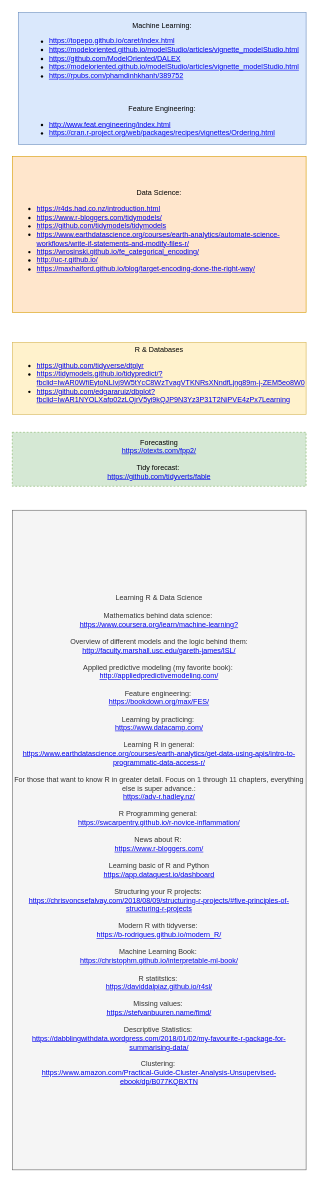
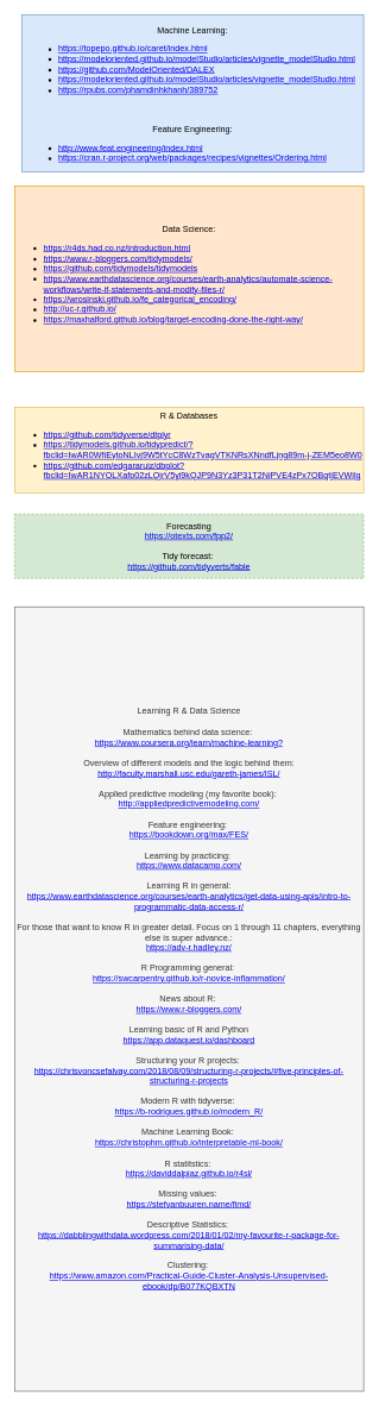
- <mxCell id="3" value="&lt;span style=&quot;white-space: normal&quot;&gt;R &amp;amp; Databases&lt;/span&gt;&lt;br style=&quot;white-space: normal&quot;&gt;&lt;div style=&quot;text-align: left&quot;&gt;&lt;ul&gt;&lt;li&gt;&lt;a href=&quot;https://github.com/tidyverse/dtplyr&quot;&gt;https://github.com/tidyverse/dtplyr&lt;/a&gt;&lt;/li&gt;&lt;li&gt;&lt;a href=&quot;https://tidymodels.github.io/tidypredict/?fbclid=IwAR0WfiEytoNLIvj9W5tYcC8WzTvagVTKNRsXNndfLjng89m-j-ZEM5eo8W0&quot;&gt;https://tidymodels.github.io/tidypredict/?fbclid=IwAR0WfiEytoNLIvj9W5tYcC8WzTvagVTKNRsXNndfLjng89m-j-ZEM5eo8W0&lt;/a&gt;&lt;/li&gt;&lt;li&gt;&lt;a href=&quot;https://github.com/edgararuiz/dbplot?fbclid=IwAR1NYOLXafp02zLQjrV5yi9kQJP9N3Yz3P31T2NiPVE4zPx7OBqtjEVWilg&quot;&gt;&lt;a href=&quot;https://github.com/edgararuiz/dbplot?fbclid=IwAR1NYOLXafp02zLQjrV5yi9kQJP9N3Yz3P31T2NiPVE4zPx7OBqtjEVWilg&quot;&gt;https://github.com/edgararuiz/dbplot?fbclid=IwAR1NYOLXafp02zLQjrV5yi9kQJP9N3Yz3P31T2NiPVE4zPx7Learning&lt;/a&gt;&lt;/a&gt;&lt;/li&gt;&lt;/ul&gt;&lt;/div&gt;" style="rounded=0;whiteSpace=wrap;html=1;fillColor=#fff2cc;strokeColor=#d6b656;" vertex="1" parent="1"><mxGeometry x="20" y="570" width="490" height="120" as="geometry" /></mxCell>
+ <mxCell id="3" value="&lt;span style=&quot;white-space: normal&quot;&gt;R &amp;amp; Databases&lt;/span&gt;&lt;br style=&quot;white-space: normal&quot;&gt;&lt;div style=&quot;text-align: left&quot;&gt;&lt;ul&gt;&lt;li&gt;&lt;a href=&quot;https://github.com/tidyverse/dtplyr&quot;&gt;https://github.com/tidyverse/dtplyr&lt;/a&gt;&lt;/li&gt;&lt;li&gt;&lt;a href=&quot;https://tidymodels.github.io/tidypredict/?fbclid=IwAR0WfiEytoNLIvj9W5tYcC8WzTvagVTKNRsXNndfLjng89m-j-ZEM5eo8W0&quot;&gt;https://tidymodels.github.io/tidypredict/?fbclid=IwAR0WfiEytoNLIvj9W5tYcC8WzTvagVTKNRsXNndfLjng89m-j-ZEM5eo8W0&lt;/a&gt;&lt;/li&gt;&lt;li&gt;&lt;a href=&quot;https://github.com/edgararuiz/dbplot?fbclid=IwAR1NYOLXafp02zLQjrV5yi9kQJP9N3Yz3P31T2NiPVE4zPx7OBqtjEVWilg&quot;&gt;&lt;a href=&quot;https://github.com/edgararuiz/dbplot?fbclid=IwAR1NYOLXafp02zLQjrV5yi9kQJP9N3Yz3P31T2NiPVE4zPx7OBqtjEVWilg&quot;&gt;https://github.com/edgararuiz/dbplot?fbclid=IwAR1NYOLXafp02zLQjrV5yi9kQJP9N3Yz3P31T2NiPVE4zPx7OBqtjEVWilg&lt;/a&gt;&lt;/a&gt;&lt;/li&gt;&lt;/ul&gt;&lt;/div&gt;" style="rounded=0;whiteSpace=wrap;html=1;fillColor=#fff2cc;strokeColor=#d6b656;" vertex="1" parent="1"><mxGeometry x="20" y="570" width="490" height="120" as="geometry" /></mxCell>
